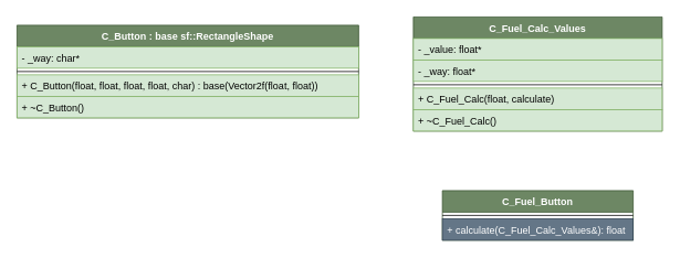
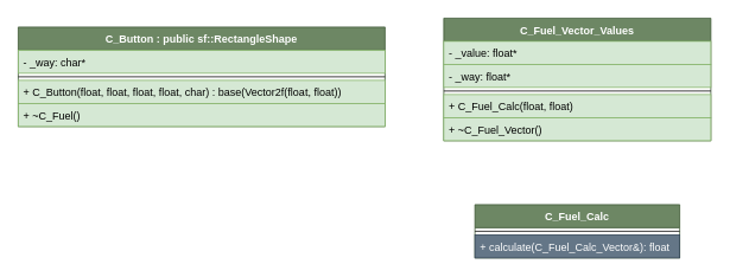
- <mxCell id="7" value="C_Fuel_Calc_Values" style="swimlane;fontStyle=1;align=center;verticalAlign=top;childLayout=stackLayout;horizontal=1;startSize=26;horizontalStack=0;resizeParent=1;resizeParentMax=0;resizeLast=0;collapsible=1;marginBottom=0;fillColor=#6d8764;strokeColor=#3A5431;fontColor=#ffffff;" vertex="1" parent="1"><mxGeometry x="498" y="20" width="300" height="138" as="geometry" /></mxCell>
+ <mxCell id="7" value="C_Fuel_Vector_Values" style="swimlane;fontStyle=1;align=center;verticalAlign=top;childLayout=stackLayout;horizontal=1;startSize=26;horizontalStack=0;resizeParent=1;resizeParentMax=0;resizeLast=0;collapsible=1;marginBottom=0;fillColor=#6d8764;strokeColor=#3A5431;fontColor=#ffffff;" vertex="1" parent="1"><mxGeometry x="498" y="20" width="300" height="138" as="geometry" /></mxCell>
- <mxCell id="2" value="C_Button : base sf::RectangleShape" style="swimlane;fontStyle=1;align=center;verticalAlign=top;childLayout=stackLayout;horizontal=1;startSize=26;horizontalStack=0;resizeParent=1;resizeParentMax=0;resizeLast=0;collapsible=1;marginBottom=0;fillColor=#6d8764;strokeColor=#3A5431;fontColor=#ffffff;" vertex="1" parent="1"><mxGeometry x="20" y="30" width="412" height="112" as="geometry" /></mxCell>
+ <mxCell id="2" value="C_Button : public sf::RectangleShape" style="swimlane;fontStyle=1;align=center;verticalAlign=top;childLayout=stackLayout;horizontal=1;startSize=26;horizontalStack=0;resizeParent=1;resizeParentMax=0;resizeLast=0;collapsible=1;marginBottom=0;fillColor=#6d8764;strokeColor=#3A5431;fontColor=#ffffff;" vertex="1" parent="1"><mxGeometry x="20" y="30" width="412" height="112" as="geometry" /></mxCell>
- <mxCell id="11" value="+ C_Fuel_Calc(float, calculate)" style="text;strokeColor=#82b366;fillColor=#d5e8d4;align=left;verticalAlign=top;spacingLeft=4;spacingRight=4;overflow=hidden;rotatable=0;points=[[0,0.5],[1,0.5]];portConstraint=eastwest;" vertex="1" parent="7"><mxGeometry y="86" width="300" height="26" as="geometry" /></mxCell>
+ <mxCell id="11" value="+ C_Fuel_Calc(float, float)" style="text;strokeColor=#82b366;fillColor=#d5e8d4;align=left;verticalAlign=top;spacingLeft=4;spacingRight=4;overflow=hidden;rotatable=0;points=[[0,0.5],[1,0.5]];portConstraint=eastwest;" vertex="1" parent="7"><mxGeometry y="86" width="300" height="26" as="geometry" /></mxCell>
- <mxCell id="6" value="+ ~C_Button()" style="text;strokeColor=#82b366;fillColor=#d5e8d4;align=left;verticalAlign=top;spacingLeft=4;spacingRight=4;overflow=hidden;rotatable=0;points=[[0,0.5],[1,0.5]];portConstraint=eastwest;" vertex="1" parent="2"><mxGeometry y="86" width="412" height="26" as="geometry" /></mxCell>
+ <mxCell id="6" value="+ ~C_Fuel()" style="text;strokeColor=#82b366;fillColor=#d5e8d4;align=left;verticalAlign=top;spacingLeft=4;spacingRight=4;overflow=hidden;rotatable=0;points=[[0,0.5],[1,0.5]];portConstraint=eastwest;" vertex="1" parent="2"><mxGeometry y="86" width="412" height="26" as="geometry" /></mxCell>
- <mxCell id="12" value="+ ~C_Fuel_Calc()" style="text;strokeColor=#82b366;fillColor=#d5e8d4;align=left;verticalAlign=top;spacingLeft=4;spacingRight=4;overflow=hidden;rotatable=0;points=[[0,0.5],[1,0.5]];portConstraint=eastwest;" vertex="1" parent="7"><mxGeometry y="112" width="300" height="26" as="geometry" /></mxCell>
+ <mxCell id="12" value="+ ~C_Fuel_Vector()" style="text;strokeColor=#82b366;fillColor=#d5e8d4;align=left;verticalAlign=top;spacingLeft=4;spacingRight=4;overflow=hidden;rotatable=0;points=[[0,0.5],[1,0.5]];portConstraint=eastwest;" vertex="1" parent="7"><mxGeometry y="112" width="300" height="26" as="geometry" /></mxCell>
- <mxCell id="13" value="C_Fuel_Button" style="swimlane;fontStyle=1;align=center;verticalAlign=top;childLayout=stackLayout;horizontal=1;startSize=26;horizontalStack=0;resizeParent=1;resizeParentMax=0;resizeLast=0;collapsible=1;marginBottom=0;fillColor=#6d8764;strokeColor=#3A5431;fontColor=#ffffff;" vertex="1" parent="1"><mxGeometry x="533" y="230" width="230" height="60" as="geometry" /></mxCell>
+ <mxCell id="13" value="C_Fuel_Calc" style="swimlane;fontStyle=1;align=center;verticalAlign=top;childLayout=stackLayout;horizontal=1;startSize=26;horizontalStack=0;resizeParent=1;resizeParentMax=0;resizeLast=0;collapsible=1;marginBottom=0;fillColor=#6d8764;strokeColor=#3A5431;fontColor=#ffffff;" vertex="1" parent="1"><mxGeometry x="533" y="230" width="230" height="60" as="geometry" /></mxCell>
- <mxCell id="15" value="+ calculate(C_Fuel_Calc_Values&amp;): float" style="text;strokeColor=#314354;fillColor=#647687;align=left;verticalAlign=top;spacingLeft=4;spacingRight=4;overflow=hidden;rotatable=0;points=[[0,0.5],[1,0.5]];portConstraint=eastwest;fontColor=#ffffff;" vertex="1" parent="13"><mxGeometry y="34" width="230" height="26" as="geometry" /></mxCell>
+ <mxCell id="15" value="+ calculate(C_Fuel_Calc_Vector&amp;): float" style="text;strokeColor=#314354;fillColor=#647687;align=left;verticalAlign=top;spacingLeft=4;spacingRight=4;overflow=hidden;rotatable=0;points=[[0,0.5],[1,0.5]];portConstraint=eastwest;fontColor=#ffffff;" vertex="1" parent="13"><mxGeometry y="34" width="230" height="26" as="geometry" /></mxCell>
